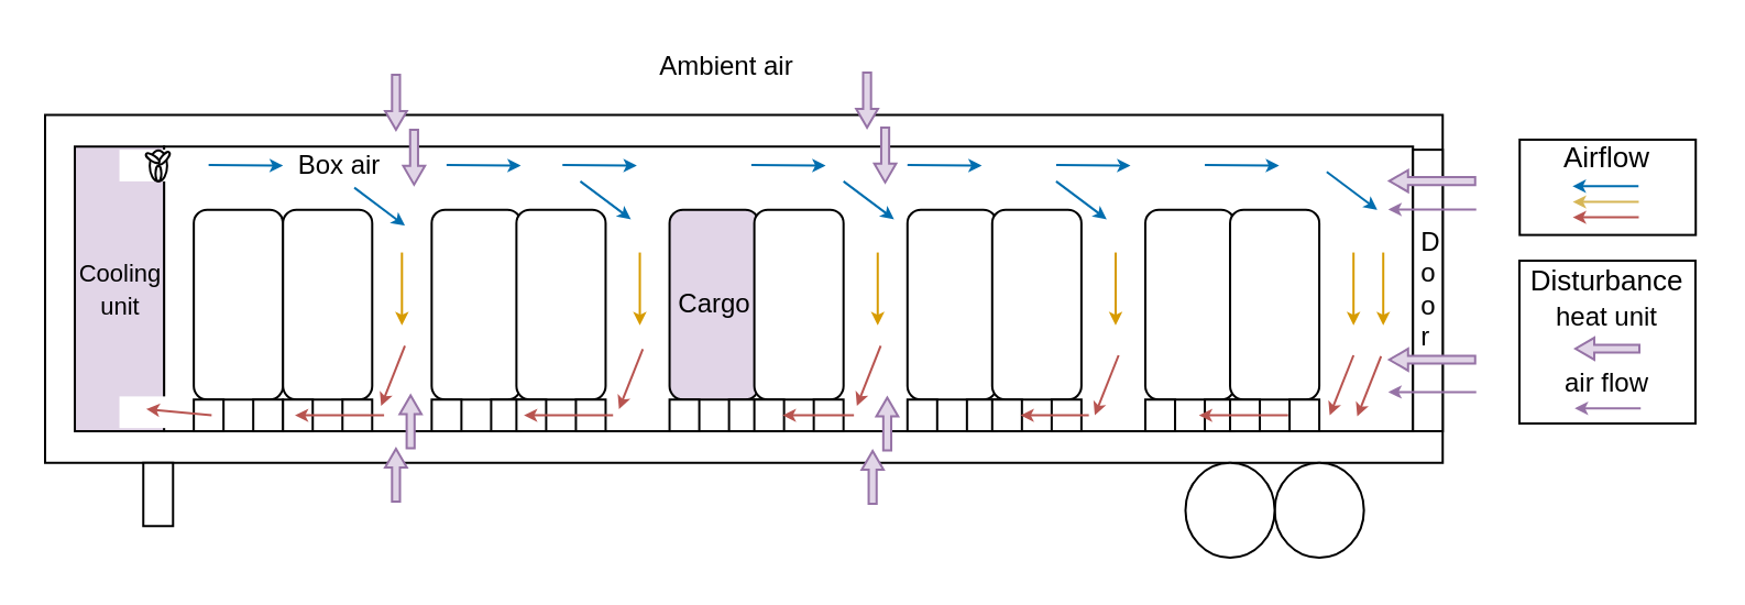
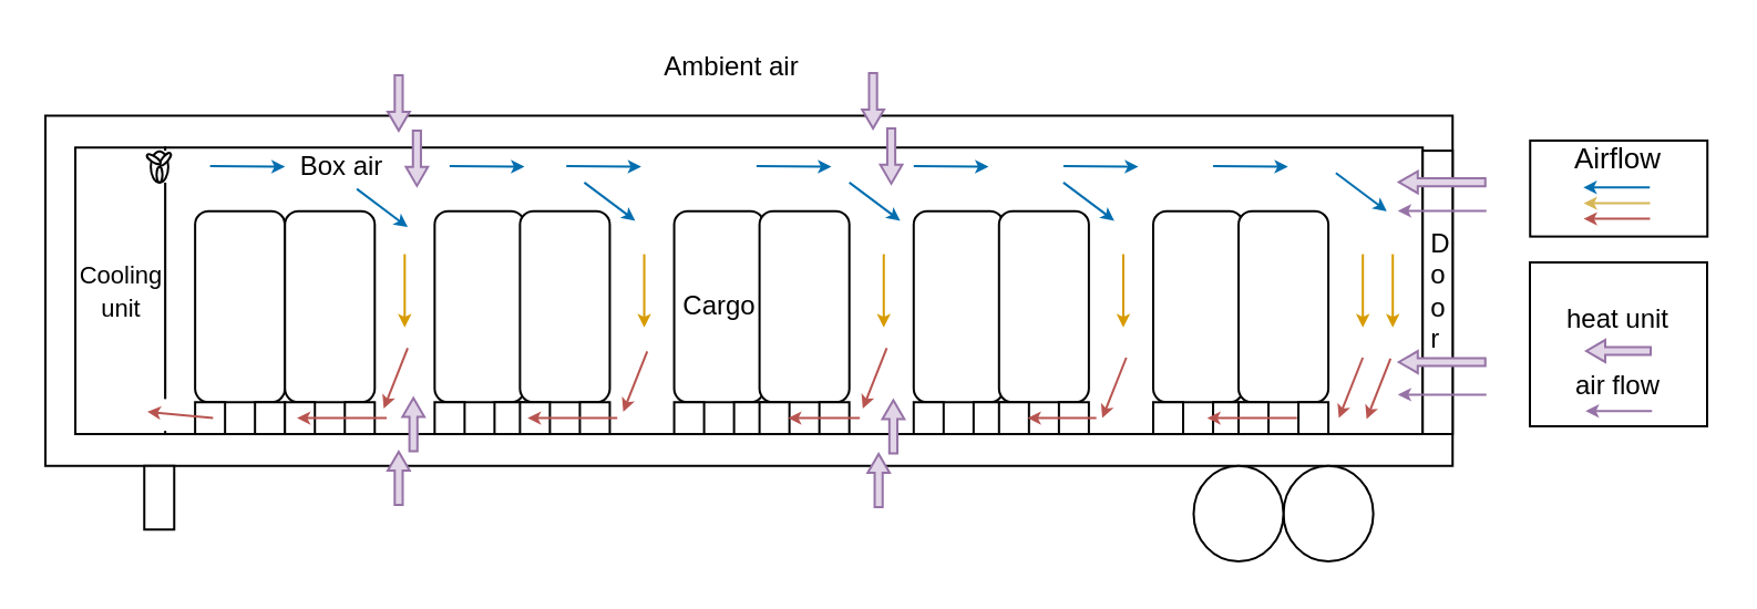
- <mxCell id="110" value="&lt;p style=&quot;line-height: 1&quot;&gt;&lt;/p&gt;&lt;div style=&quot;font-size: 13px&quot;&gt;Disturbance&lt;/div&gt;&lt;p&gt;&lt;/p&gt;" style="text;html=1;strokeColor=none;fillColor=none;align=center;verticalAlign=middle;whiteSpace=wrap;rounded=0;fontSize=9;" parent="107" vertex="1"><mxGeometry x="0.12" y="1.14" width="80" height="14.86" as="geometry" /></mxCell>
- <mxCell id="4" value="&lt;font style=&quot;font-size: 11px&quot;&gt;Cooling&lt;br&gt;unit&lt;/font&gt;" style="rounded=0;whiteSpace=wrap;html=1;fillColor=#e1d5e7;" parent="1" vertex="1"><mxGeometry x="33.514" y="66.125" width="40.541" height="129.375" as="geometry" /></mxCell>
+ <mxCell id="4" value="&lt;font style=&quot;font-size: 11px&quot;&gt;Cooling&lt;br&gt;unit&lt;/font&gt;" style="rounded=0;whiteSpace=wrap;html=1;" parent="1" vertex="1"><mxGeometry x="33.514" y="66.125" width="40.541" height="129.375" as="geometry" /></mxCell>
- <mxCell id="49" value="&lt;font style=&quot;font-size: 12px&quot;&gt;Cargo&lt;/font&gt;" style="rounded=1;whiteSpace=wrap;html=1;fillColor=#e1d5e7;" parent="48" vertex="1"><mxGeometry width="40.541" height="86.25" as="geometry" /></mxCell>
+ <mxCell id="49" value="&lt;font style=&quot;font-size: 12px&quot;&gt;Cargo&lt;/font&gt;" style="rounded=1;whiteSpace=wrap;html=1;" parent="48" vertex="1"><mxGeometry width="40.541" height="86.25" as="geometry" /></mxCell>
